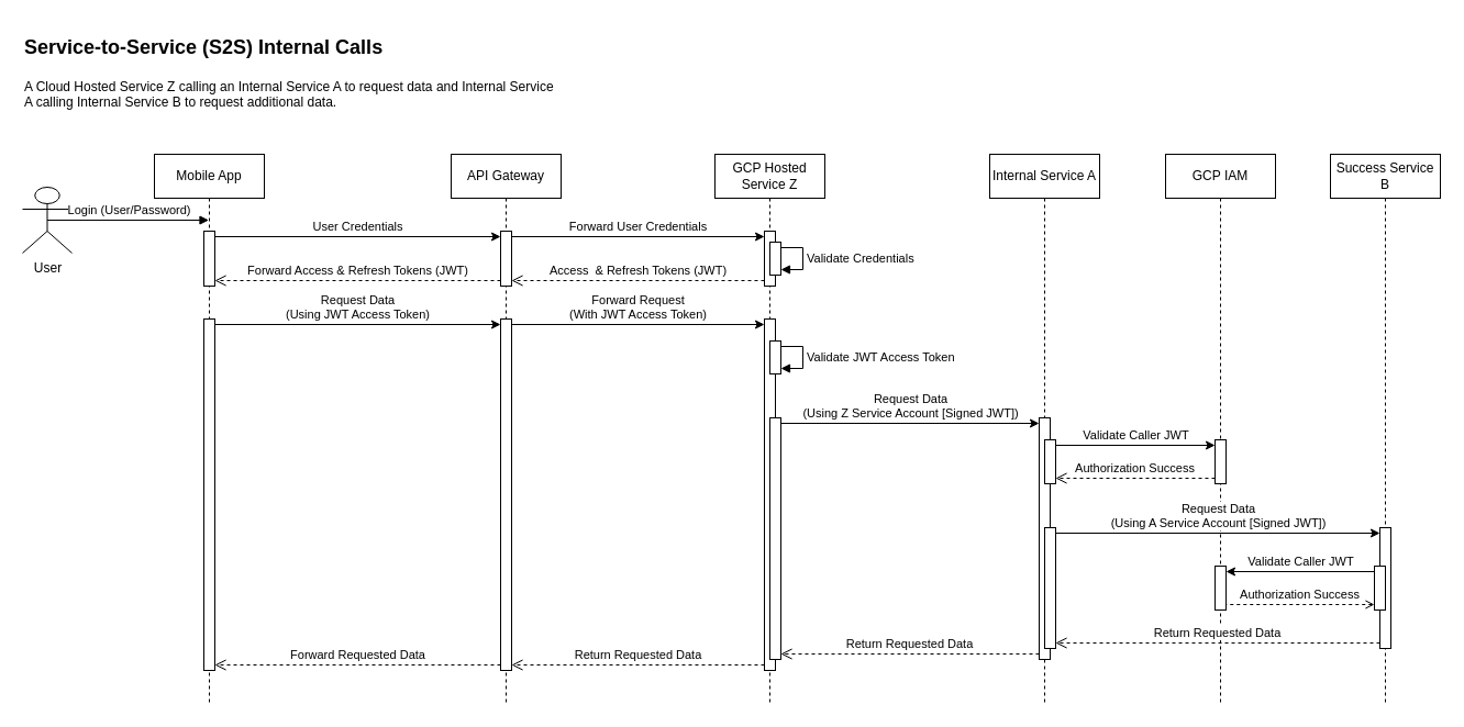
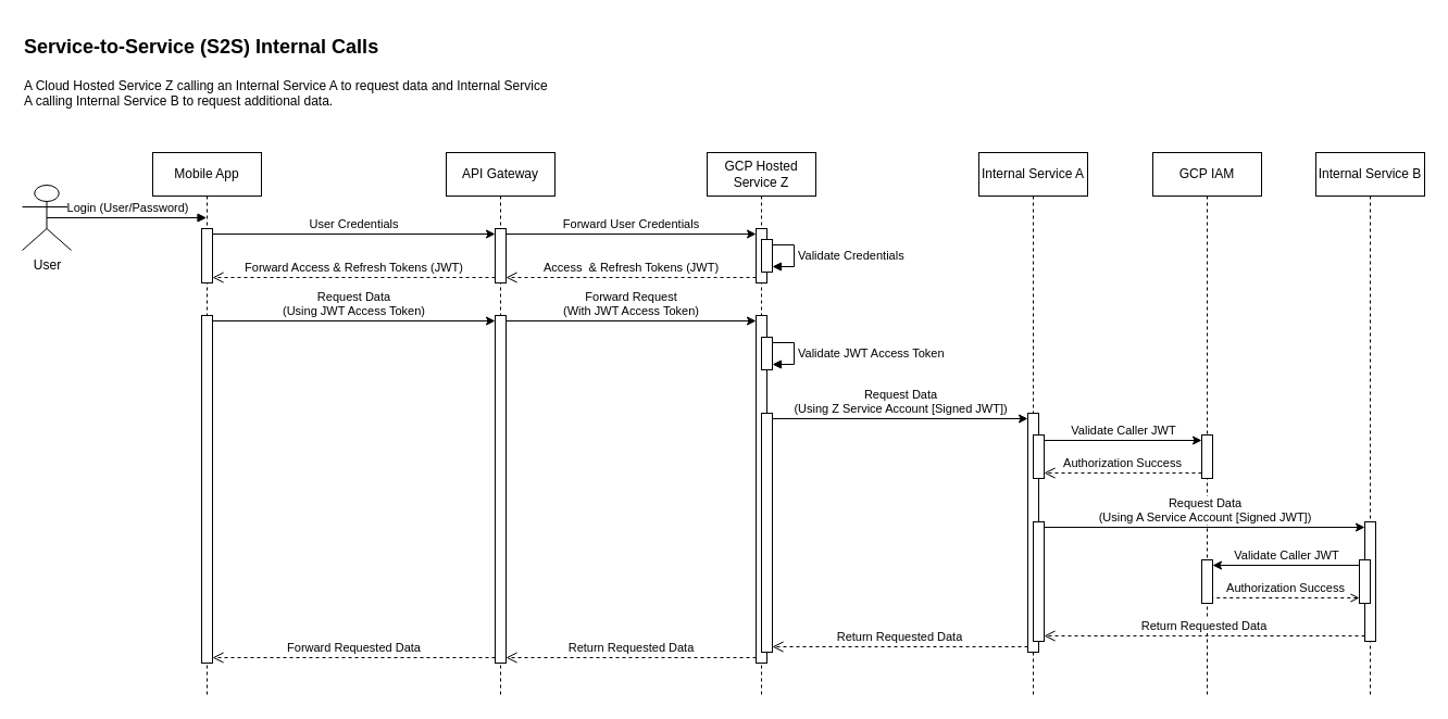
- <mxCell id="21" value="Success Service B" style="shape=umlLifeline;perimeter=lifelinePerimeter;whiteSpace=wrap;html=1;container=1;dropTarget=0;collapsible=0;recursiveResize=0;outlineConnect=0;portConstraint=eastwest;newEdgeStyle={&quot;curved&quot;:0,&quot;rounded&quot;:0};" parent="1" vertex="1"><mxGeometry x="1210" y="140" width="100" height="500" as="geometry" /></mxCell>
+ <mxCell id="21" value="Internal Service B" style="shape=umlLifeline;perimeter=lifelinePerimeter;whiteSpace=wrap;html=1;container=1;dropTarget=0;collapsible=0;recursiveResize=0;outlineConnect=0;portConstraint=eastwest;newEdgeStyle={&quot;curved&quot;:0,&quot;rounded&quot;:0};" parent="1" vertex="1"><mxGeometry x="1210" y="140" width="100" height="500" as="geometry" /></mxCell>
